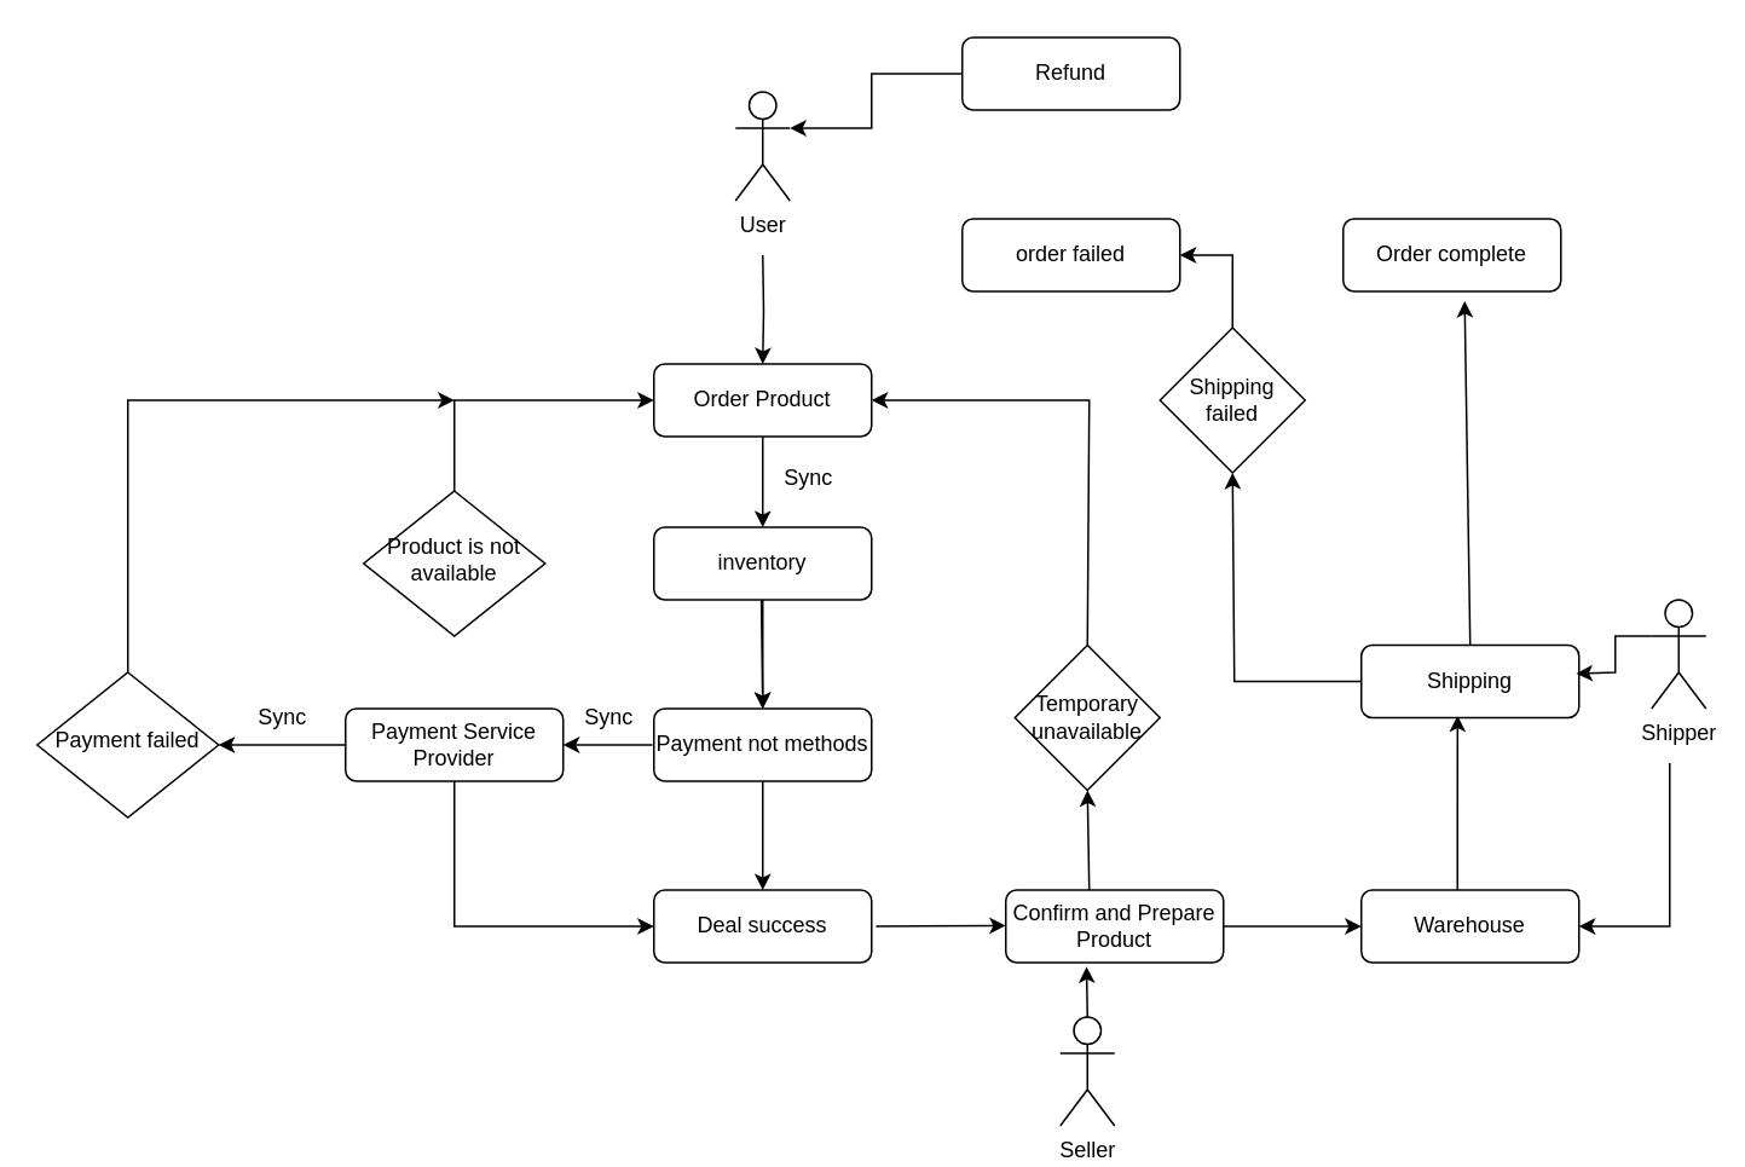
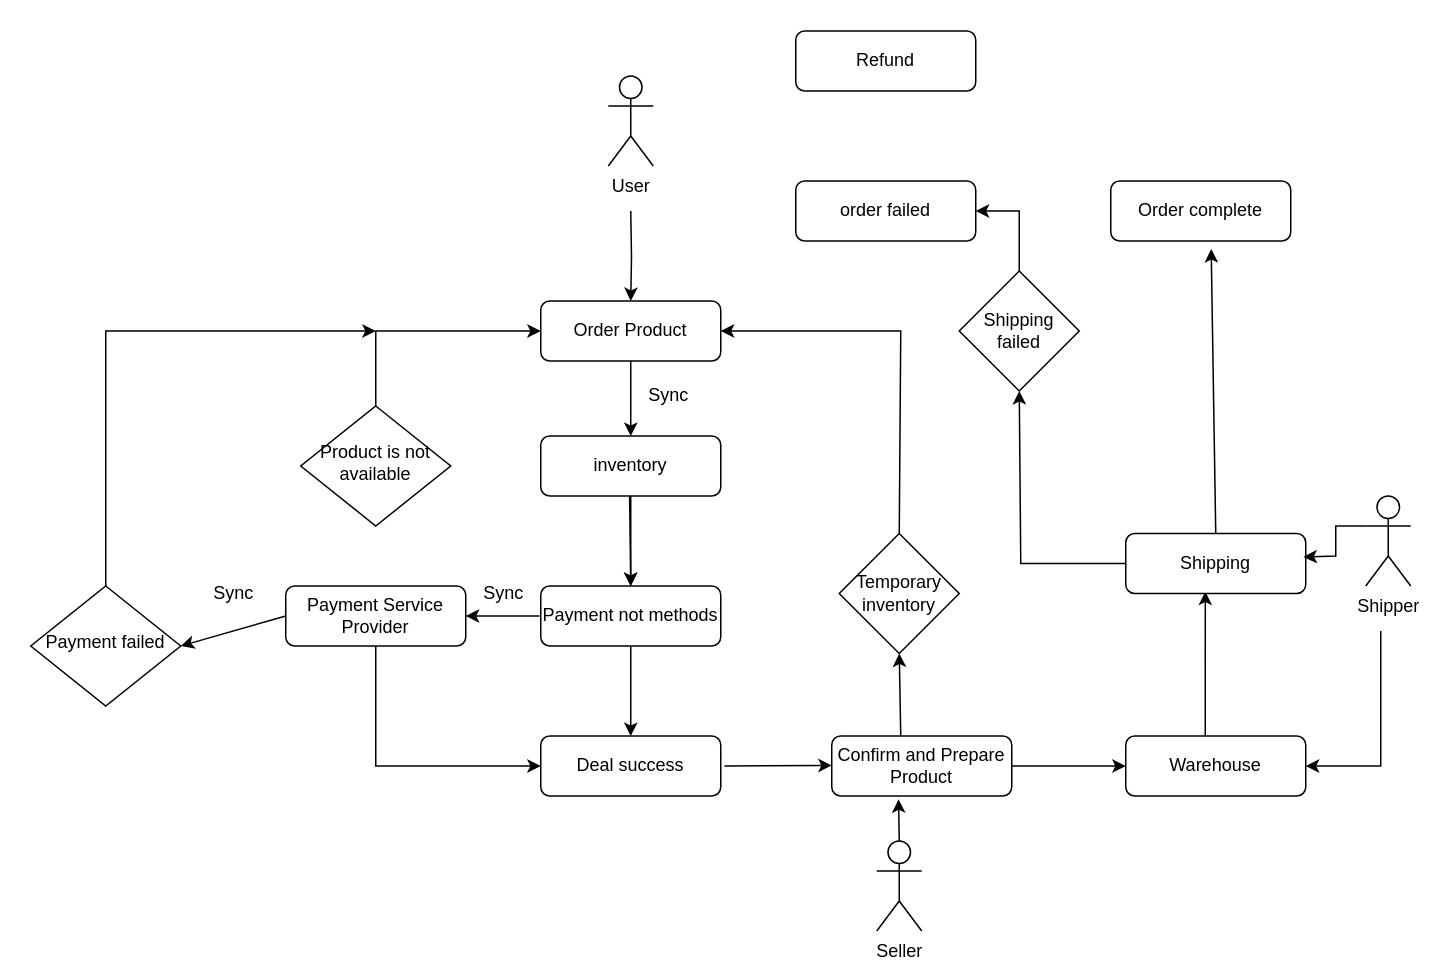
- <mxCell id="43" value="" style="endArrow=classic;html=1;rounded=0;exitX=0;exitY=0.5;exitDx=0;exitDy=0;entryX=1;entryY=0.333;entryDx=0;entryDy=0;entryPerimeter=0;" edge="1" parent="1" source="42" target="9"><mxGeometry width="50" height="50" relative="1" as="geometry"><mxPoint x="510" y="80" as="sourcePoint" /><mxPoint x="560" y="30" as="targetPoint" /><Array as="points"><mxPoint x="480" y="40" /><mxPoint x="480" y="70" /></Array></mxGeometry></mxCell>
- <mxCell id="30" value="Temporary unavailable" style="rhombus;whiteSpace=wrap;html=1;" vertex="1" parent="1"><mxGeometry x="559" y="355" width="80" height="80" as="geometry" /></mxCell>
+ <mxCell id="30" value="Temporary inventory" style="rhombus;whiteSpace=wrap;html=1;" vertex="1" parent="1"><mxGeometry x="559" y="355" width="80" height="80" as="geometry" /></mxCell>
- <mxCell id="5" value="Payment failed" style="rhombus;whiteSpace=wrap;html=1;shadow=0;fontFamily=Helvetica;fontSize=12;align=center;strokeWidth=1;spacing=6;spacingTop=-4;" parent="1" vertex="1"><mxGeometry x="20" y="370" width="100" height="80" as="geometry" /></mxCell>
+ <mxCell id="5" value="Payment failed" style="rhombus;whiteSpace=wrap;html=1;shadow=0;fontFamily=Helvetica;fontSize=12;align=center;strokeWidth=1;spacing=6;spacingTop=-4;" parent="1" vertex="1"><mxGeometry x="20" y="390" width="100" height="80" as="geometry" /></mxCell>
